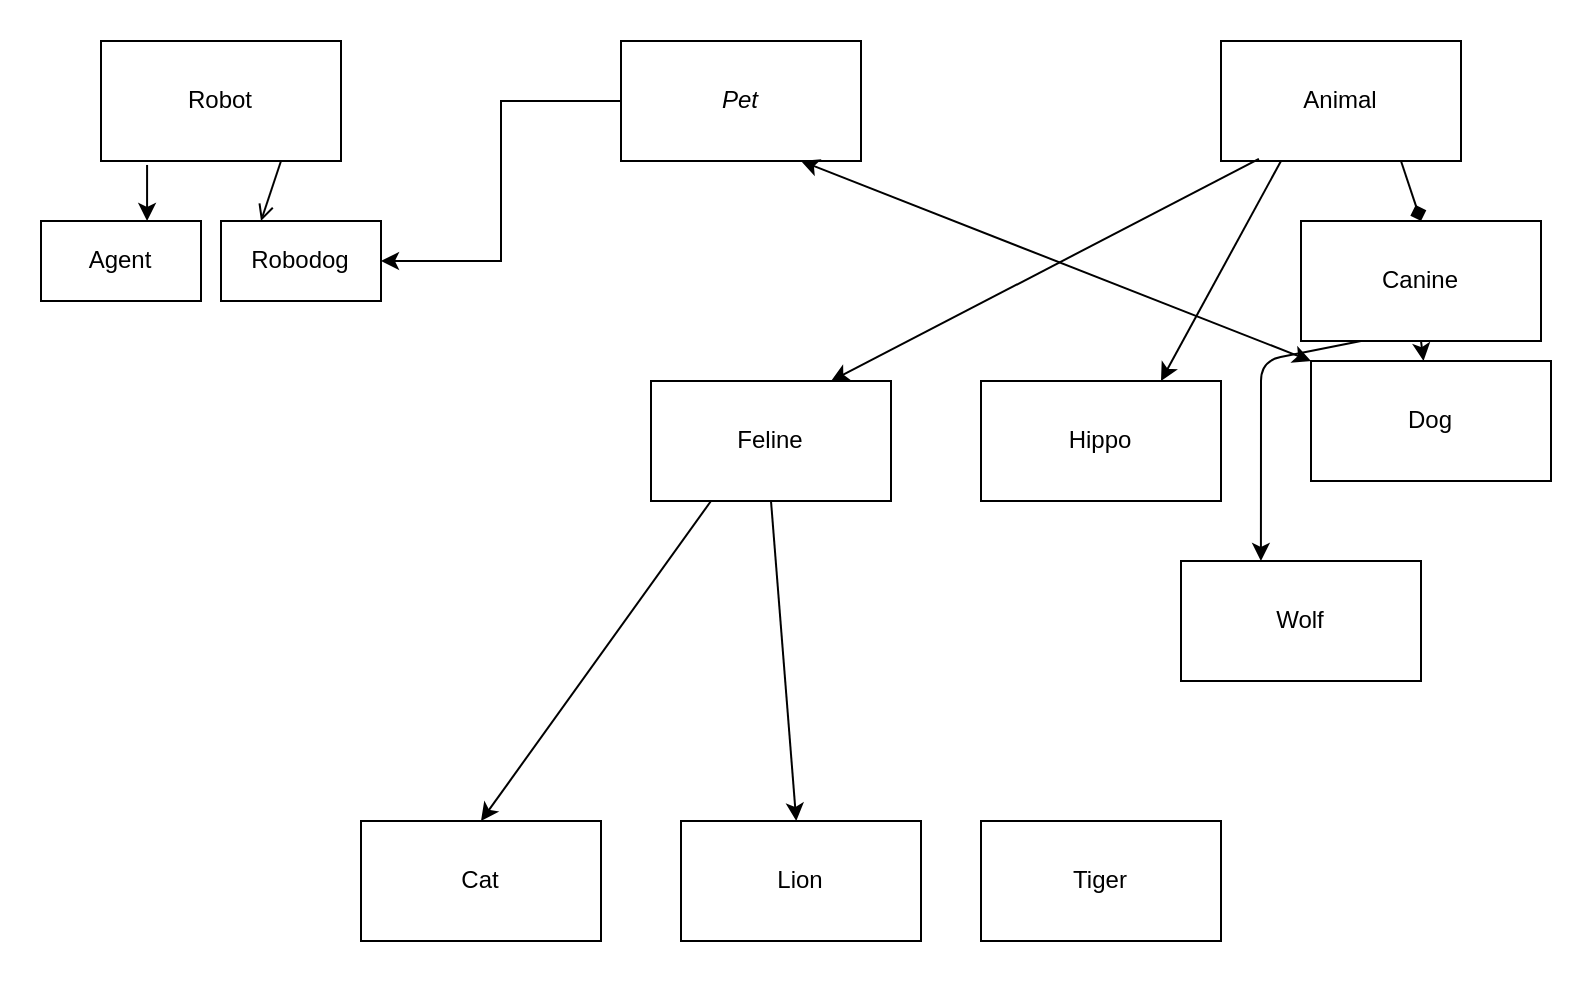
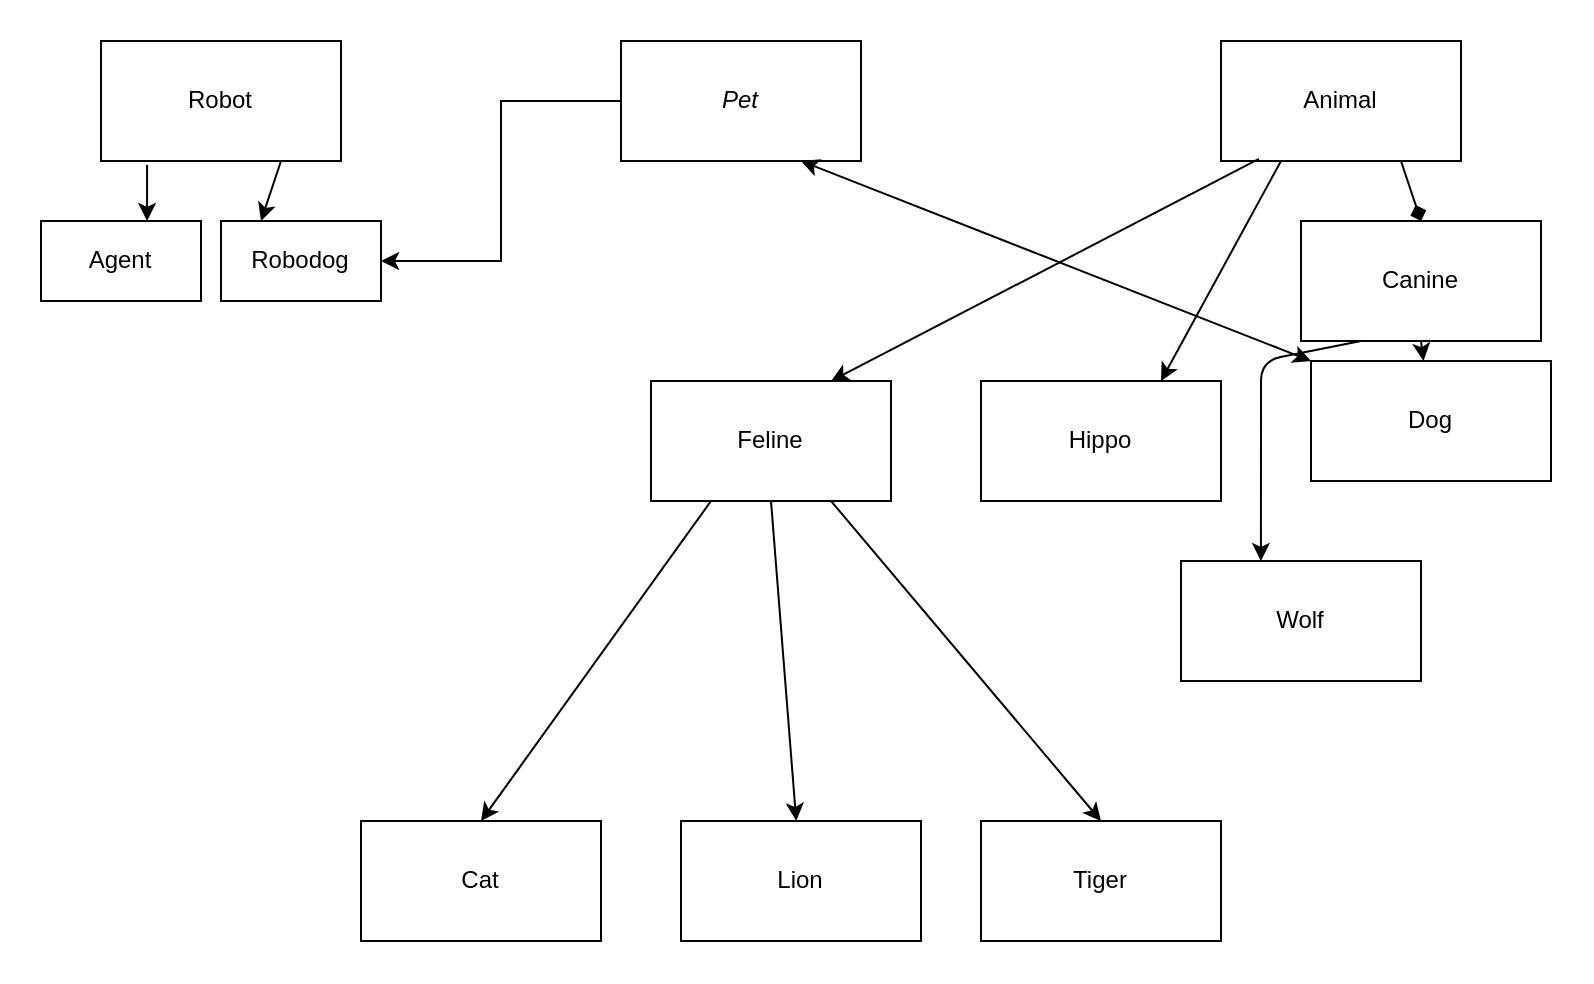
- <mxCell id="9" value="" style="endArrow=open;html=1;exitX=0.75;exitY=1;exitDx=0;exitDy=0;entryX=0.25;entryY=0;entryDx=0;entryDy=0;" edge="1" parent="1" source="4" target="7"><mxGeometry width="50" height="50" relative="1" as="geometry"><mxPoint x="20" y="220" as="sourcePoint" /><mxPoint x="70" y="170" as="targetPoint" /></mxGeometry></mxCell>
+ <mxCell id="9" value="" style="endArrow=classic;html=1;exitX=0.75;exitY=1;exitDx=0;exitDy=0;entryX=0.25;entryY=0;entryDx=0;entryDy=0;" edge="1" parent="1" source="4" target="7"><mxGeometry width="50" height="50" relative="1" as="geometry"><mxPoint x="20" y="220" as="sourcePoint" /><mxPoint x="70" y="170" as="targetPoint" /></mxGeometry></mxCell>
+ <mxCell id="24" value="" style="endArrow=classic;html=1;exitX=0.75;exitY=1;exitDx=0;exitDy=0;entryX=0.5;entryY=0;entryDx=0;entryDy=0;" edge="1" parent="1" source="17" target="21"><mxGeometry width="50" height="50" relative="1" as="geometry"><mxPoint x="40" y="540" as="sourcePoint" /><mxPoint x="90" y="490" as="targetPoint" /></mxGeometry></mxCell>
